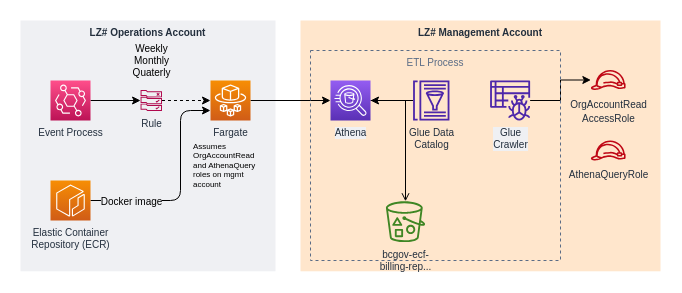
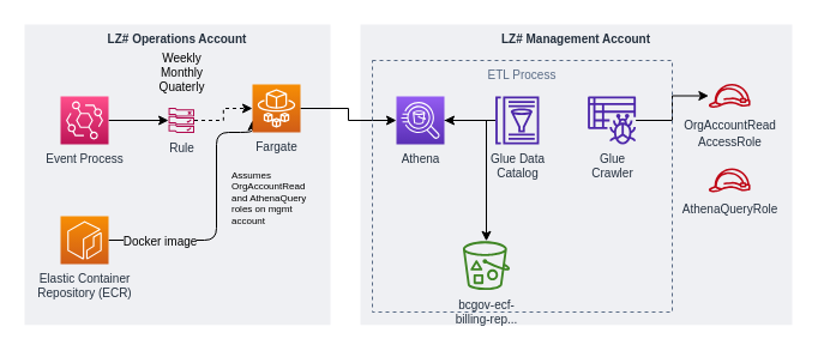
- <mxCell id="13" value="Fargate" style="sketch=0;points=[[0,0,0],[0.25,0,0],[0.5,0,0],[0.75,0,0],[1,0,0],[0,1,0],[0.25,1,0],[0.5,1,0],[0.75,1,0],[1,1,0],[0,0.25,0],[0,0.5,0],[0,0.75,0],[1,0.25,0],[1,0.5,0],[1,0.75,0]];outlineConnect=0;fontColor=#232F3E;gradientColor=#F78E04;gradientDirection=north;fillColor=#D05C17;strokeColor=#ffffff;dashed=0;verticalLabelPosition=bottom;verticalAlign=top;align=center;html=1;fontSize=10;fontStyle=0;aspect=fixed;shape=mxgraph.aws4.resourceIcon;resIcon=mxgraph.aws4.fargate;rounded=1;labelBackgroundColor=none;" parent="1" vertex="1"><mxGeometry x="210" y="80" width="40" height="40" as="geometry" /></mxCell>
+ <mxCell id="13" value="Fargate" style="sketch=0;points=[[0,0,0],[0.25,0,0],[0.5,0,0],[0.75,0,0],[1,0,0],[0,1,0],[0.25,1,0],[0.5,1,0],[0.75,1,0],[1,1,0],[0,0.25,0],[0,0.5,0],[0,0.75,0],[1,0.25,0],[1,0.5,0],[1,0.75,0]];outlineConnect=0;fontColor=#232F3E;gradientColor=#F78E04;gradientDirection=north;fillColor=#D05C17;strokeColor=#ffffff;dashed=0;verticalLabelPosition=bottom;verticalAlign=top;align=center;html=1;fontSize=10;fontStyle=0;aspect=fixed;shape=mxgraph.aws4.resourceIcon;resIcon=mxgraph.aws4.fargate;rounded=1;labelBackgroundColor=none;" parent="1" vertex="1"><mxGeometry x="210" y="70" width="40" height="40" as="geometry" /></mxCell>
- <mxCell id="2" value="LZ# Management Account" style="fillColor=#ffe6cc;strokeColor=none;dashed=0;verticalAlign=top;fontStyle=1;fontColor=#232F3D;fontSize=10;" parent="1" vertex="1"><mxGeometry x="300" y="20" width="360" height="250.8" as="geometry" /></mxCell>
+ <mxCell id="2" value="LZ# Management Account" style="fillColor=#EFF0F3;strokeColor=none;dashed=0;verticalAlign=top;fontStyle=1;fontColor=#232F3D;fontSize=10;" parent="1" vertex="1"><mxGeometry x="300" y="20" width="360" height="250.8" as="geometry" /></mxCell>
- <mxCell id="7" style="edgeStyle=orthogonalEdgeStyle;rounded=0;orthogonalLoop=1;jettySize=auto;html=1;endArrow=open;" parent="1" source="20" target="8" edge="1"><mxGeometry relative="1" as="geometry" /></mxCell>
+ <mxCell id="7" style="edgeStyle=orthogonalEdgeStyle;rounded=0;orthogonalLoop=1;jettySize=auto;html=1;" parent="1" source="20" target="8" edge="1"><mxGeometry relative="1" as="geometry" /></mxCell>
